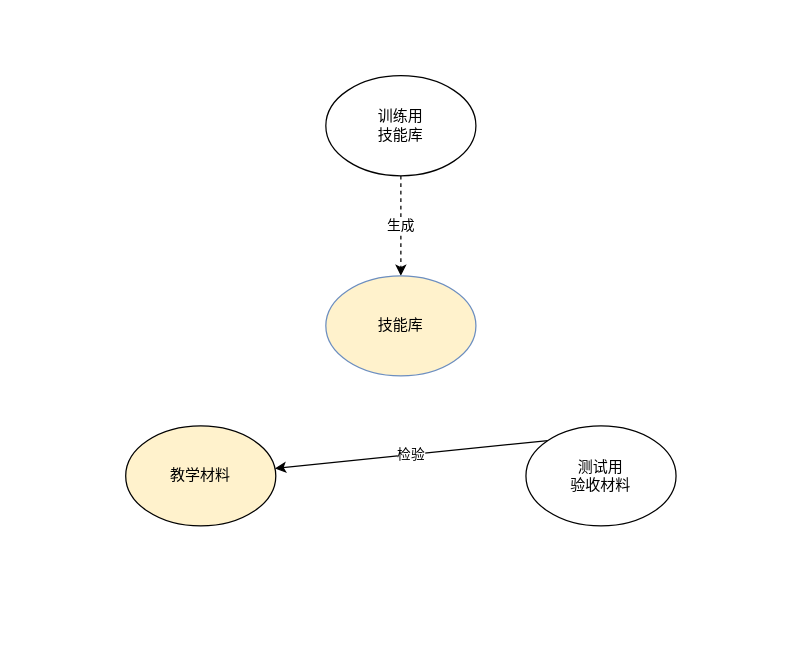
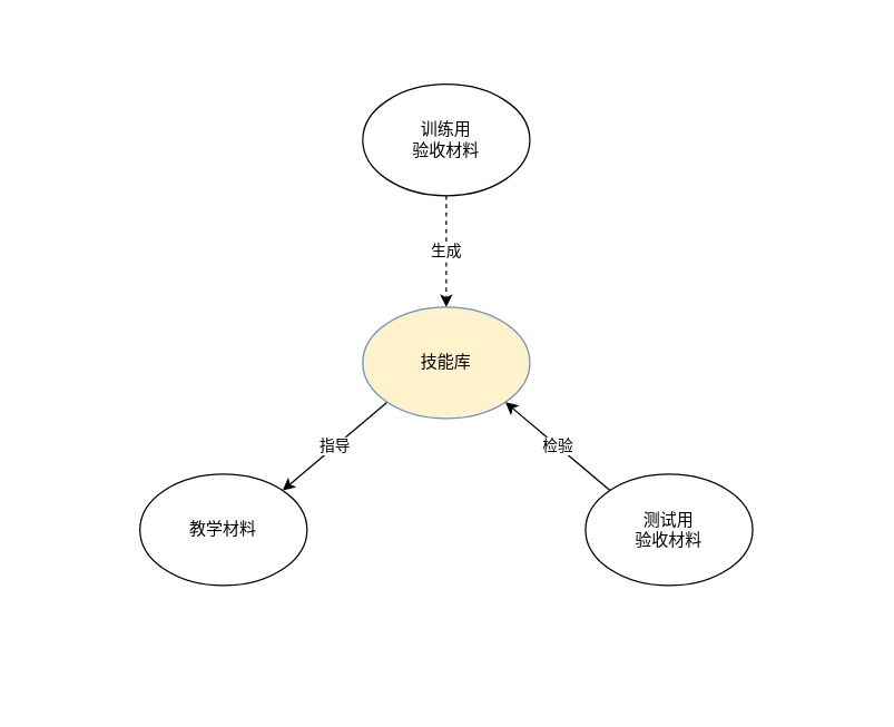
- <mxCell id="4" value="训练用&lt;br&gt;技能库" style="ellipse;whiteSpace=wrap;html=1;" parent="1" vertex="1"><mxGeometry x="260" y="60" width="120" height="80" as="geometry" /></mxCell>
+ <mxCell id="4" value="训练用&lt;br&gt;验收材料" style="ellipse;whiteSpace=wrap;html=1;" parent="1" vertex="1"><mxGeometry x="260" y="60" width="120" height="80" as="geometry" /></mxCell>
+ <mxCell id="5" value="指导" style="edgeStyle=none;rounded=0;orthogonalLoop=1;jettySize=auto;html=1;exitX=0;exitY=1;exitDx=0;exitDy=0;entryX=1;entryY=0;entryDx=0;entryDy=0;" parent="1" source="6" target="9" edge="1"><mxGeometry relative="1" as="geometry" /></mxCell>
- <mxCell id="7" value="检验" style="rounded=0;orthogonalLoop=1;jettySize=auto;html=1;exitX=0;exitY=0;exitDx=0;exitDy=0;" parent="1" source="8" target="9" edge="1"><mxGeometry relative="1" as="geometry" /></mxCell>
+ <mxCell id="7" value="检验" style="rounded=0;orthogonalLoop=1;jettySize=auto;html=1;exitX=0;exitY=0;exitDx=0;exitDy=0;entryX=1;entryY=1;entryDx=0;entryDy=0;" parent="1" source="8" target="6" edge="1"><mxGeometry relative="1" as="geometry" /></mxCell>
- <mxCell id="9" value="教学材料" style="ellipse;whiteSpace=wrap;html=1;fillColor=#fff2cc;" parent="1" vertex="1"><mxGeometry x="100" y="340" width="120" height="80" as="geometry" /></mxCell>
+ <mxCell id="9" value="教学材料" style="ellipse;whiteSpace=wrap;html=1;" parent="1" vertex="1"><mxGeometry x="100" y="340" width="120" height="80" as="geometry" /></mxCell>
